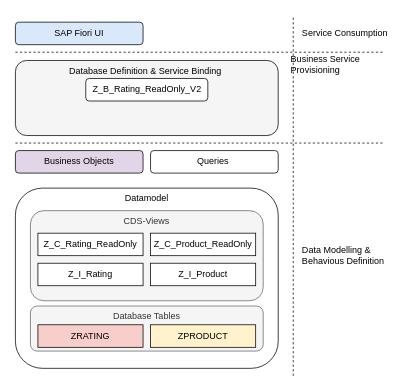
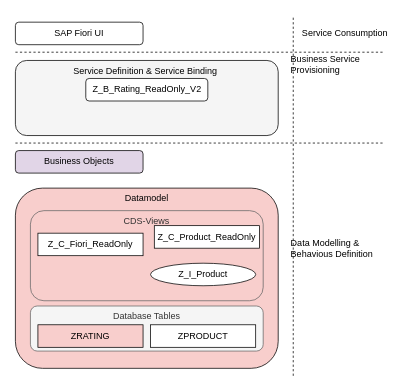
- <mxCell id="5" value="SAP Fiori UI" style="rounded=1;whiteSpace=wrap;html=1;fillColor=#dae8fc;" parent="1" vertex="1"><mxGeometry x="20" y="29" width="170" height="30" as="geometry" /></mxCell>
+ <mxCell id="5" value="SAP Fiori UI" style="rounded=1;whiteSpace=wrap;html=1;" parent="1" vertex="1"><mxGeometry x="20" y="29" width="170" height="30" as="geometry" /></mxCell>
- <mxCell id="4" value="Database Definition &amp;amp; Service Binding&amp;nbsp;" style="rounded=1;whiteSpace=wrap;html=1;verticalAlign=top;fillColor=#f5f5f5;" parent="1" vertex="1"><mxGeometry x="20" y="80" width="350" height="100" as="geometry" /></mxCell>
+ <mxCell id="4" value="Service Definition &amp;amp; Service Binding&amp;nbsp;" style="rounded=1;whiteSpace=wrap;html=1;verticalAlign=top;fillColor=#f5f5f5;" parent="1" vertex="1"><mxGeometry x="20" y="80" width="350" height="100" as="geometry" /></mxCell>
- <mxCell id="3" value="Queries&amp;nbsp;" style="rounded=1;whiteSpace=wrap;html=1;" parent="1" vertex="1"><mxGeometry x="200" y="200" width="170" height="30" as="geometry" /></mxCell>
- <mxCell id="13" value="Datamodel" style="rounded=1;whiteSpace=wrap;html=1;verticalAlign=top;" parent="1" vertex="1"><mxGeometry x="20" y="250" width="350" height="240" as="geometry" /></mxCell>
+ <mxCell id="13" value="Datamodel" style="rounded=1;whiteSpace=wrap;html=1;verticalAlign=top;fillColor=#f8cecc;" parent="1" vertex="1"><mxGeometry x="20" y="250" width="350" height="240" as="geometry" /></mxCell>
- <mxCell id="23" value="Z_C_Rating_ReadOnly" style="rounded=0;whiteSpace=wrap;html=1;" parent="19" vertex="1"><mxGeometry x="10" y="30" width="140" height="30" as="geometry" /></mxCell>
+ <mxCell id="23" value="Z_C_Fiori_ReadOnly" style="rounded=0;whiteSpace=wrap;html=1;" parent="19" vertex="1"><mxGeometry x="10" y="30" width="140" height="30" as="geometry" /></mxCell>
- <mxCell id="24" value="Z_C_Product_ReadOnly" style="rounded=0;whiteSpace=wrap;html=1;" parent="19" vertex="1"><mxGeometry x="160" y="30" width="140" height="30" as="geometry" /></mxCell>
+ <mxCell id="24" value="Z_C_Product_ReadOnly" style="rounded=0;whiteSpace=wrap;html=1;" parent="19" vertex="1"><mxGeometry x="165" y="20" width="140" height="30" as="geometry" /></mxCell>
- <mxCell id="20" value="CDS-Views" style="rounded=1;whiteSpace=wrap;html=1;verticalAlign=top;fillColor=#f5f5f5;fontColor=#333333;strokeColor=#666666;" parent="19" vertex="1"><mxGeometry width="310" height="120" as="geometry" /></mxCell>
+ <mxCell id="20" value="CDS-Views" style="rounded=1;whiteSpace=wrap;html=1;verticalAlign=top;fillColor=#f8cecc;fontColor=#333333;strokeColor=#666666;" parent="19" vertex="1"><mxGeometry width="310" height="120" as="geometry" /></mxCell>
- <mxCell id="8" value="Data Modelling &amp;amp; Behavious Definition&amp;nbsp;" style="text;html=1;strokeColor=none;fillColor=none;align=left;verticalAlign=middle;whiteSpace=wrap;rounded=0;" parent="1" vertex="1"><mxGeometry x="400" y="325" width="120" height="30" as="geometry" /></mxCell>
+ <mxCell id="8" value="Data Modelling &amp;amp; Behavious Definition&amp;nbsp;" style="text;html=1;strokeColor=none;fillColor=none;align=left;verticalAlign=middle;whiteSpace=wrap;rounded=0;" parent="1" vertex="1"><mxGeometry x="385" y="315" width="120" height="30" as="geometry" /></mxCell>
- <mxCell id="21" value="Z_I_Rating" style="rounded=0;whiteSpace=wrap;html=1;" parent="19" vertex="1"><mxGeometry x="10" y="70" width="140" height="30" as="geometry" /></mxCell>
- <mxCell id="22" value="Z_I_Product" style="rounded=0;whiteSpace=wrap;html=1;" parent="19" vertex="1"><mxGeometry x="160" y="70" width="140" height="30" as="geometry" /></mxCell>
+ <mxCell id="22" value="Z_I_Product" style="ellipse;whiteSpace=wrap;html=1;" parent="19" vertex="1"><mxGeometry x="160" y="70" width="140" height="30" as="geometry" /></mxCell>
- <mxCell id="18" value="ZPRODUCT" style="rounded=0;whiteSpace=wrap;html=1;fillColor=#fff2cc;" parent="15" vertex="1"><mxGeometry x="160" y="25" width="140" height="30" as="geometry" /></mxCell>
+ <mxCell id="18" value="ZPRODUCT" style="rounded=0;whiteSpace=wrap;html=1;" parent="15" vertex="1"><mxGeometry x="160" y="25" width="140" height="30" as="geometry" /></mxCell>
